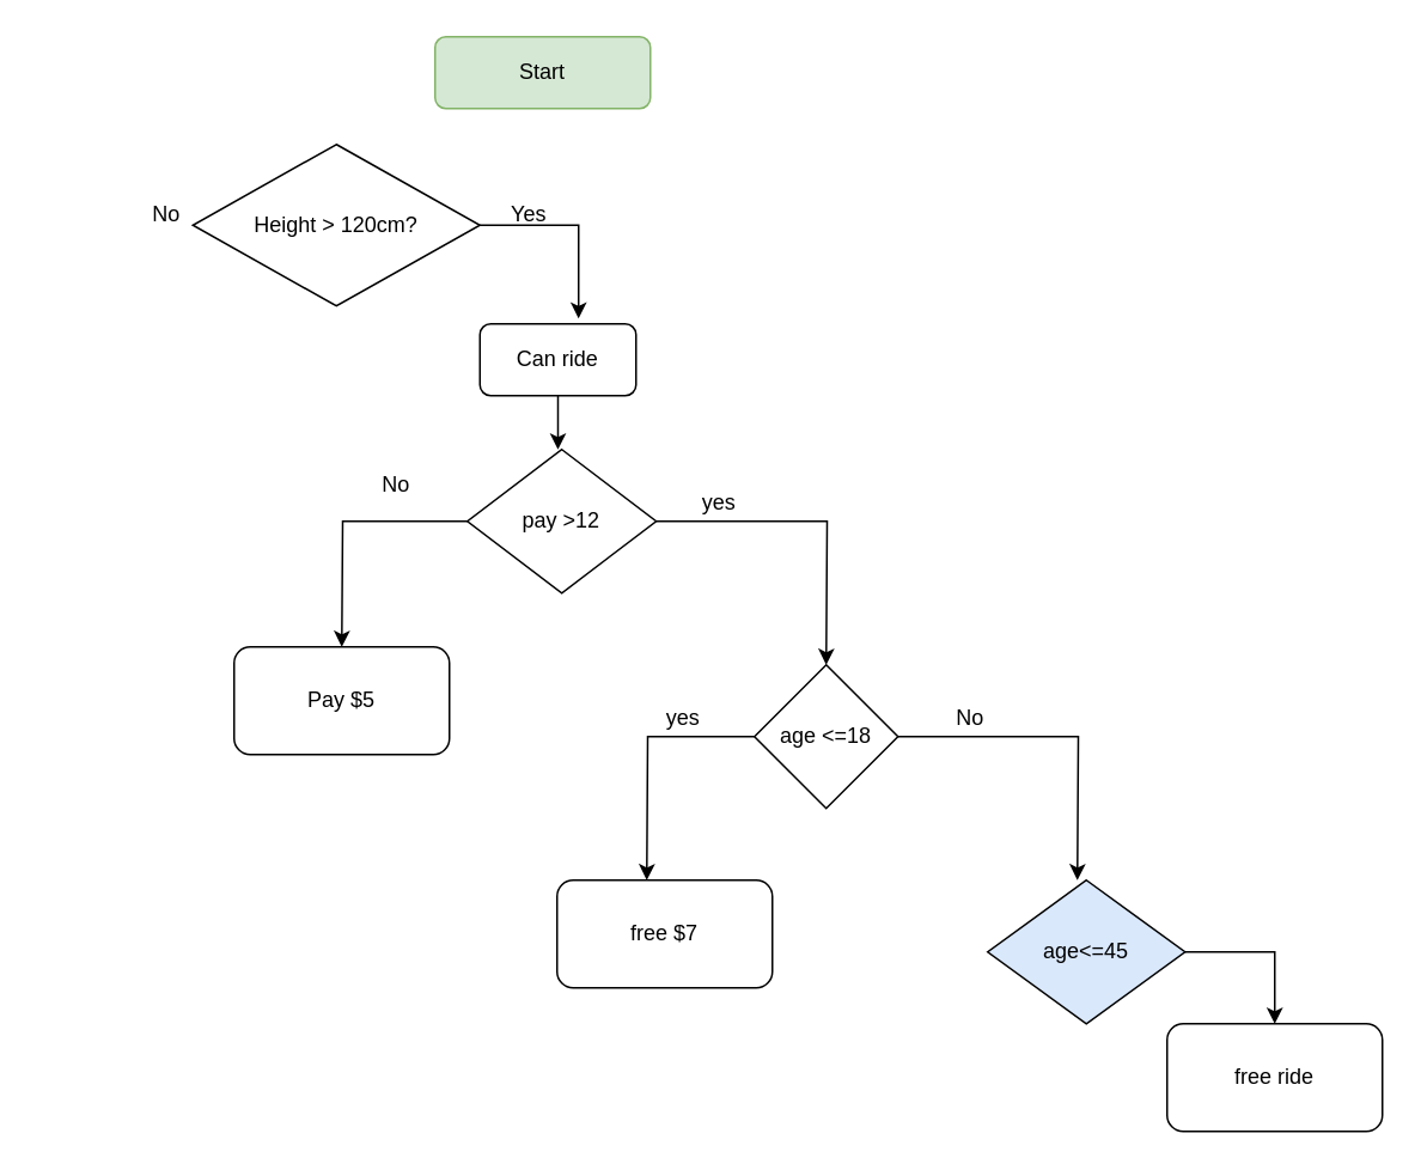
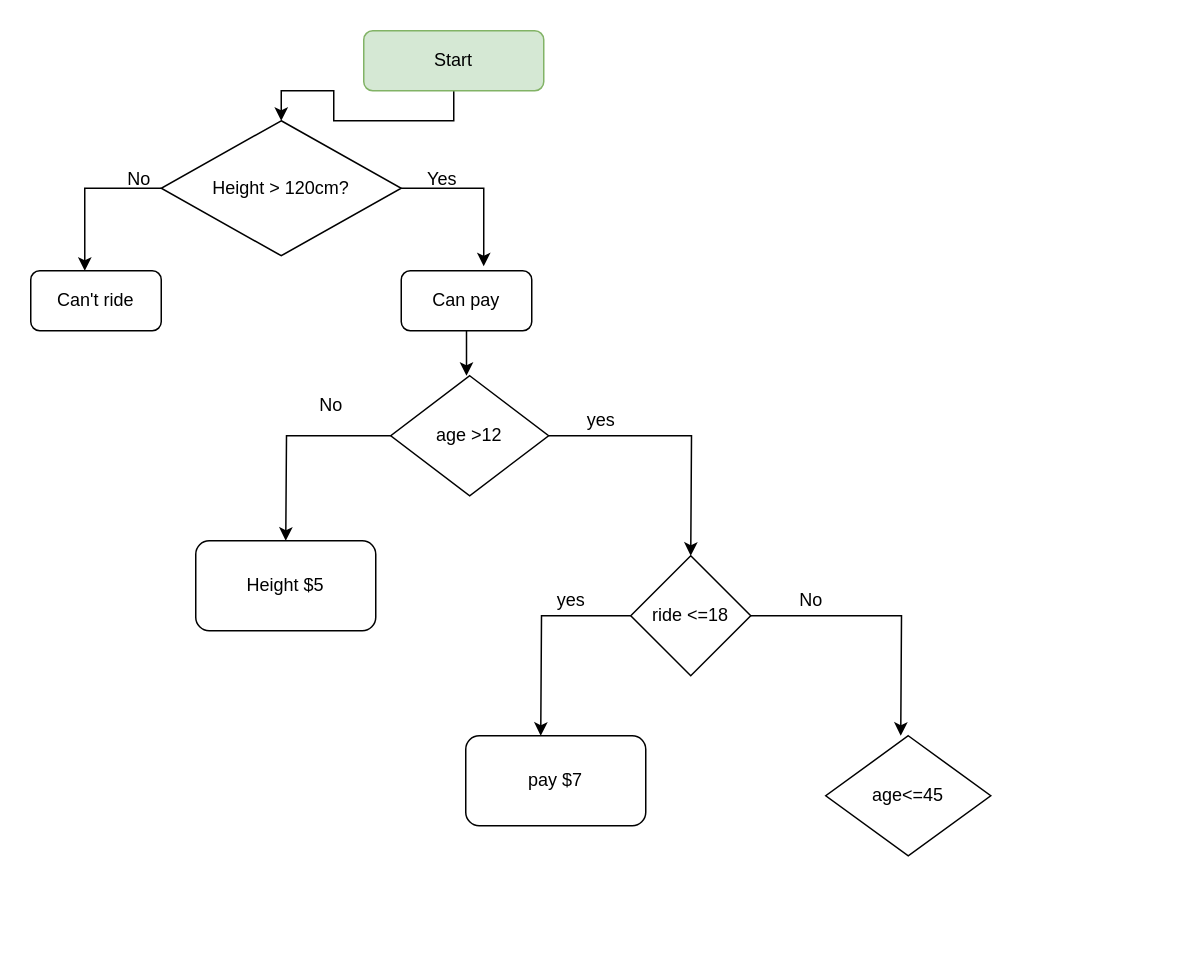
+ <mxCell id="5" style="edgeStyle=orthogonalEdgeStyle;rounded=0;orthogonalLoop=1;jettySize=auto;html=1;" parent="1" source="6" target="4" edge="1"><mxGeometry relative="1" as="geometry" /></mxCell>
+ <mxCell id="3" style="edgeStyle=orthogonalEdgeStyle;rounded=0;orthogonalLoop=1;jettySize=auto;html=1;entryX=0.414;entryY=0;entryDx=0;entryDy=0;entryPerimeter=0;" parent="1" source="4" target="7" edge="1"><mxGeometry relative="1" as="geometry"><mxPoint x="4" y="160" as="targetPoint" /><Array as="points"><mxPoint x="56" y="125" /></Array></mxGeometry></mxCell>
+ <mxCell id="7" value="Can't ride" style="rounded=1;whiteSpace=wrap;html=1;" parent="1" vertex="1"><mxGeometry x="20" y="180" width="87" height="40" as="geometry" /></mxCell>
- <mxCell id="9" value="Can ride" style="rounded=1;whiteSpace=wrap;html=1;" parent="1" vertex="1"><mxGeometry x="267" y="180" width="87" height="40" as="geometry" /></mxCell>
+ <mxCell id="9" value="Can pay" style="rounded=1;whiteSpace=wrap;html=1;" parent="1" vertex="1"><mxGeometry x="267" y="180" width="87" height="40" as="geometry" /></mxCell>
- <mxCell id="14" value="pay &amp;gt;12" style="rhombus;whiteSpace=wrap;html=1;" vertex="1" parent="1"><mxGeometry x="260" y="250" width="105.25" height="80" as="geometry" /></mxCell>
+ <mxCell id="14" value="age &amp;gt;12" style="rhombus;whiteSpace=wrap;html=1;" vertex="1" parent="1"><mxGeometry x="260" y="250" width="105.25" height="80" as="geometry" /></mxCell>
- <mxCell id="16" value="Pay $5" style="rounded=1;whiteSpace=wrap;html=1;" vertex="1" parent="1"><mxGeometry x="130" y="360" width="120" height="60" as="geometry" /></mxCell>
+ <mxCell id="16" value="Height $5" style="rounded=1;whiteSpace=wrap;html=1;" vertex="1" parent="1"><mxGeometry x="130" y="360" width="120" height="60" as="geometry" /></mxCell>
- <mxCell id="20" value="age &amp;lt;=18" style="rhombus;whiteSpace=wrap;html=1;" vertex="1" parent="1"><mxGeometry x="420" y="370" width="80" height="80" as="geometry" /></mxCell>
+ <mxCell id="20" value="ride &amp;lt;=18" style="rhombus;whiteSpace=wrap;html=1;" vertex="1" parent="1"><mxGeometry x="420" y="370" width="80" height="80" as="geometry" /></mxCell>
- <mxCell id="22" value="free $7" style="rounded=1;whiteSpace=wrap;html=1;" vertex="1" parent="1"><mxGeometry x="310" y="490" width="120" height="60" as="geometry" /></mxCell>
+ <mxCell id="22" value="pay $7" style="rounded=1;whiteSpace=wrap;html=1;" vertex="1" parent="1"><mxGeometry x="310" y="490" width="120" height="60" as="geometry" /></mxCell>
- <mxCell id="24" value="age&amp;lt;=45" style="rhombus;whiteSpace=wrap;html=1;fillColor=#dae8fc;" vertex="1" parent="1"><mxGeometry x="550" y="490" width="110" height="80" as="geometry" /></mxCell>
+ <mxCell id="24" value="age&amp;lt;=45" style="rhombus;whiteSpace=wrap;html=1;" vertex="1" parent="1"><mxGeometry x="550" y="490" width="110" height="80" as="geometry" /></mxCell>
- <mxCell id="23" style="edgeStyle=orthogonalEdgeStyle;rounded=0;orthogonalLoop=1;jettySize=auto;html=1;exitX=1;exitY=0.5;exitDx=0;exitDy=0;" edge="1" parent="1" source="24" target="26"><mxGeometry relative="1" as="geometry"><mxPoint x="730" y="590" as="targetPoint" /></mxGeometry></mxCell>
- <mxCell id="26" value="free ride" style="rounded=1;whiteSpace=wrap;html=1;" vertex="1" parent="1"><mxGeometry x="650" y="570" width="120" height="60" as="geometry" /></mxCell>
